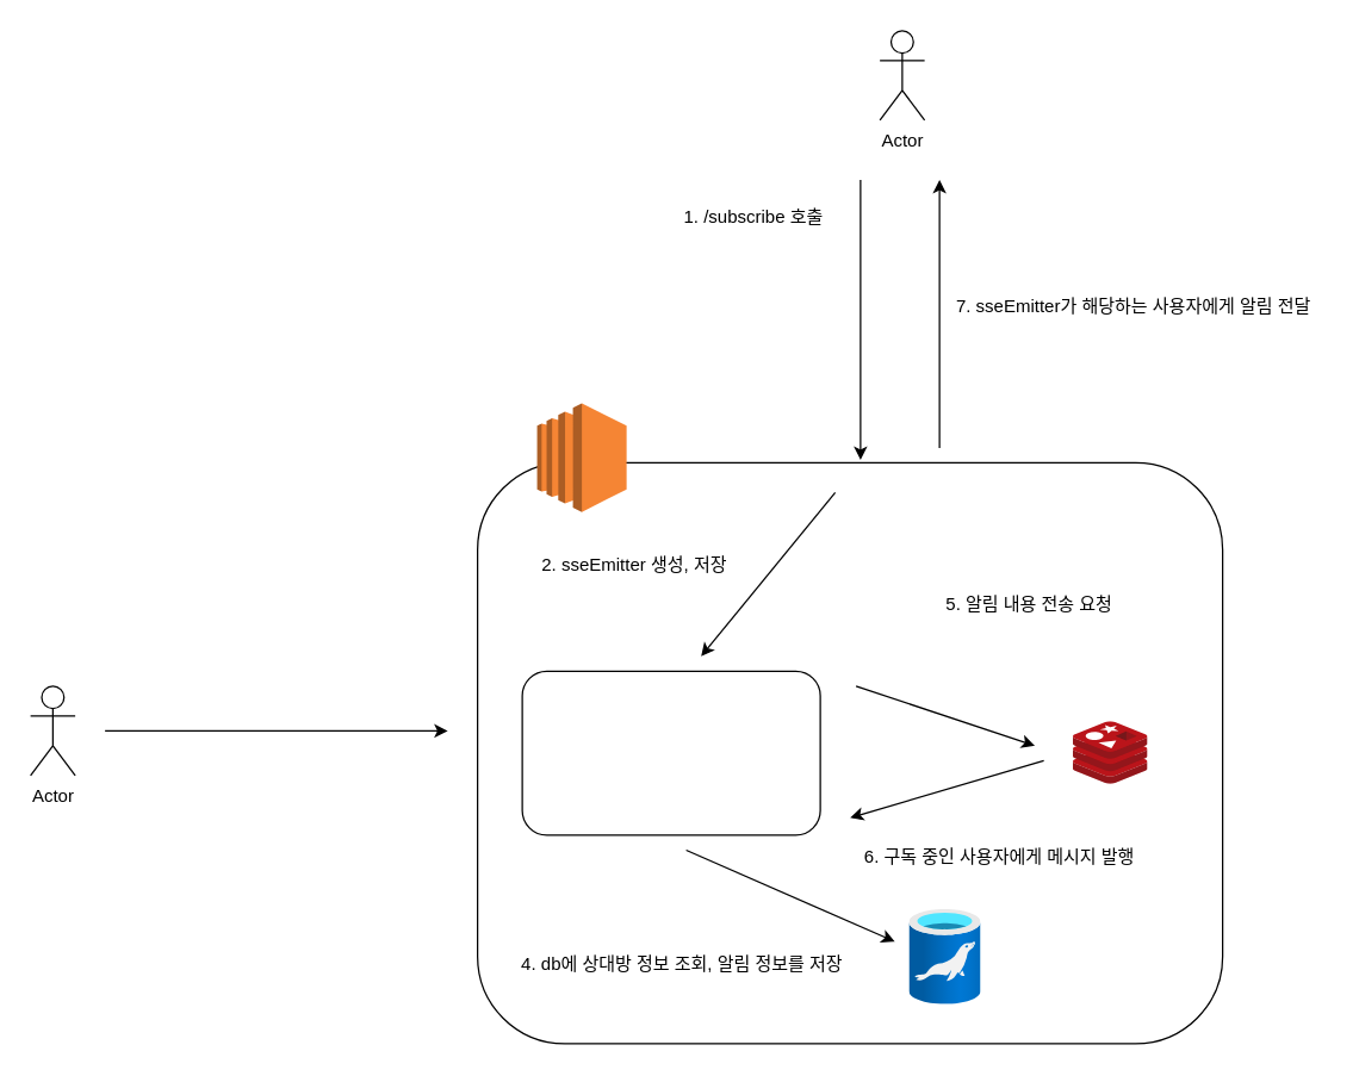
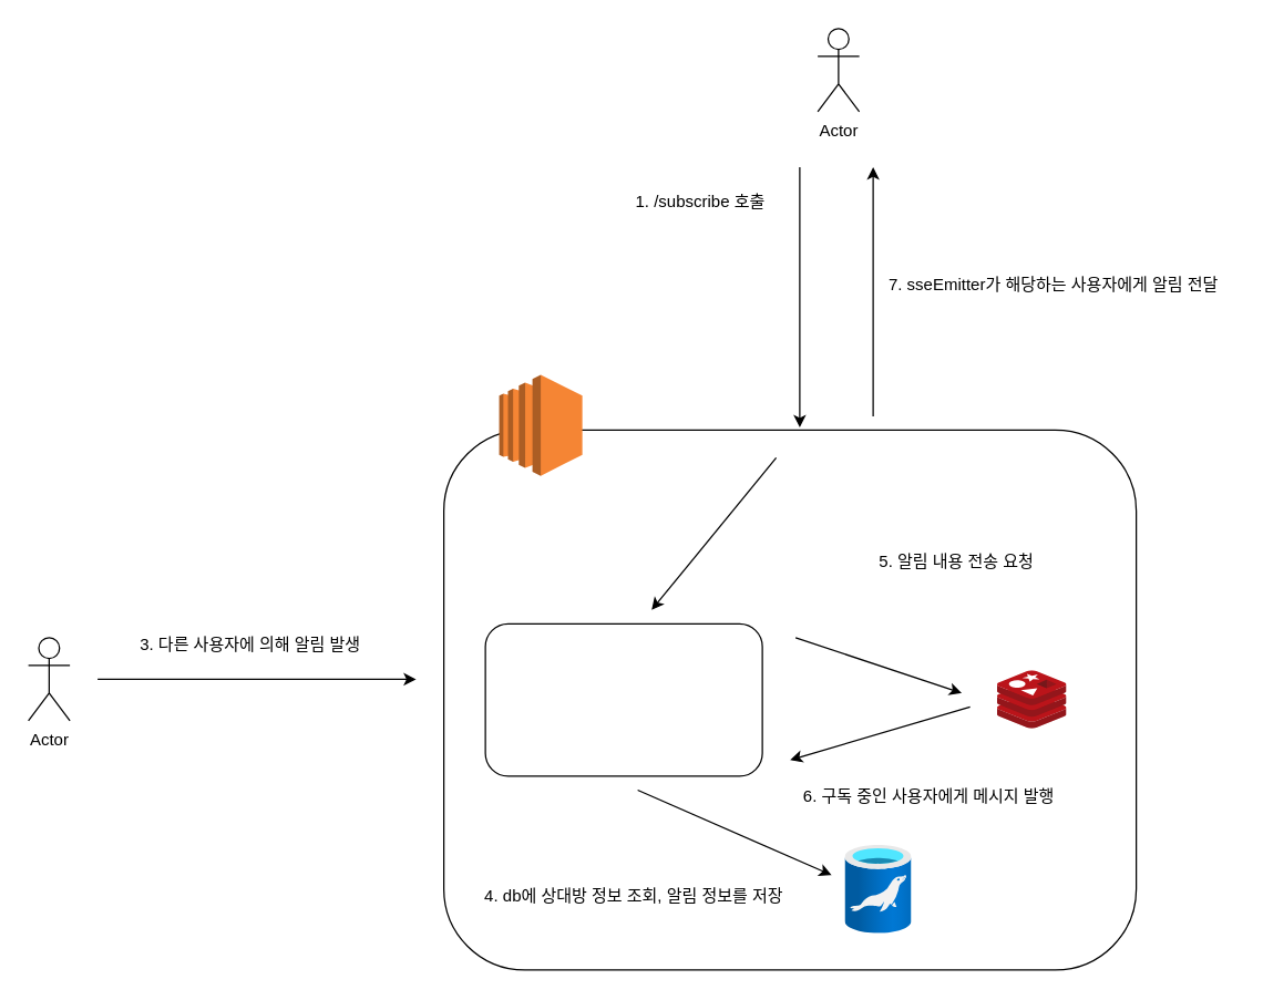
- <mxCell id="12" value="2. sseEmitter 생성, 저장" style="text;html=1;align=center;verticalAlign=middle;resizable=0;points=[];autosize=1;strokeColor=none;fillColor=none;" vertex="1" parent="1"><mxGeometry x="350" y="364" width="150" height="30" as="geometry" /></mxCell>
+ <mxCell id="15" value="3. 다른 사용자에 의해 알림 발생" style="text;html=1;align=center;verticalAlign=middle;resizable=0;points=[];autosize=1;strokeColor=none;fillColor=none;" vertex="1" parent="1"><mxGeometry x="90" y="450" width="180" height="30" as="geometry" /></mxCell>
